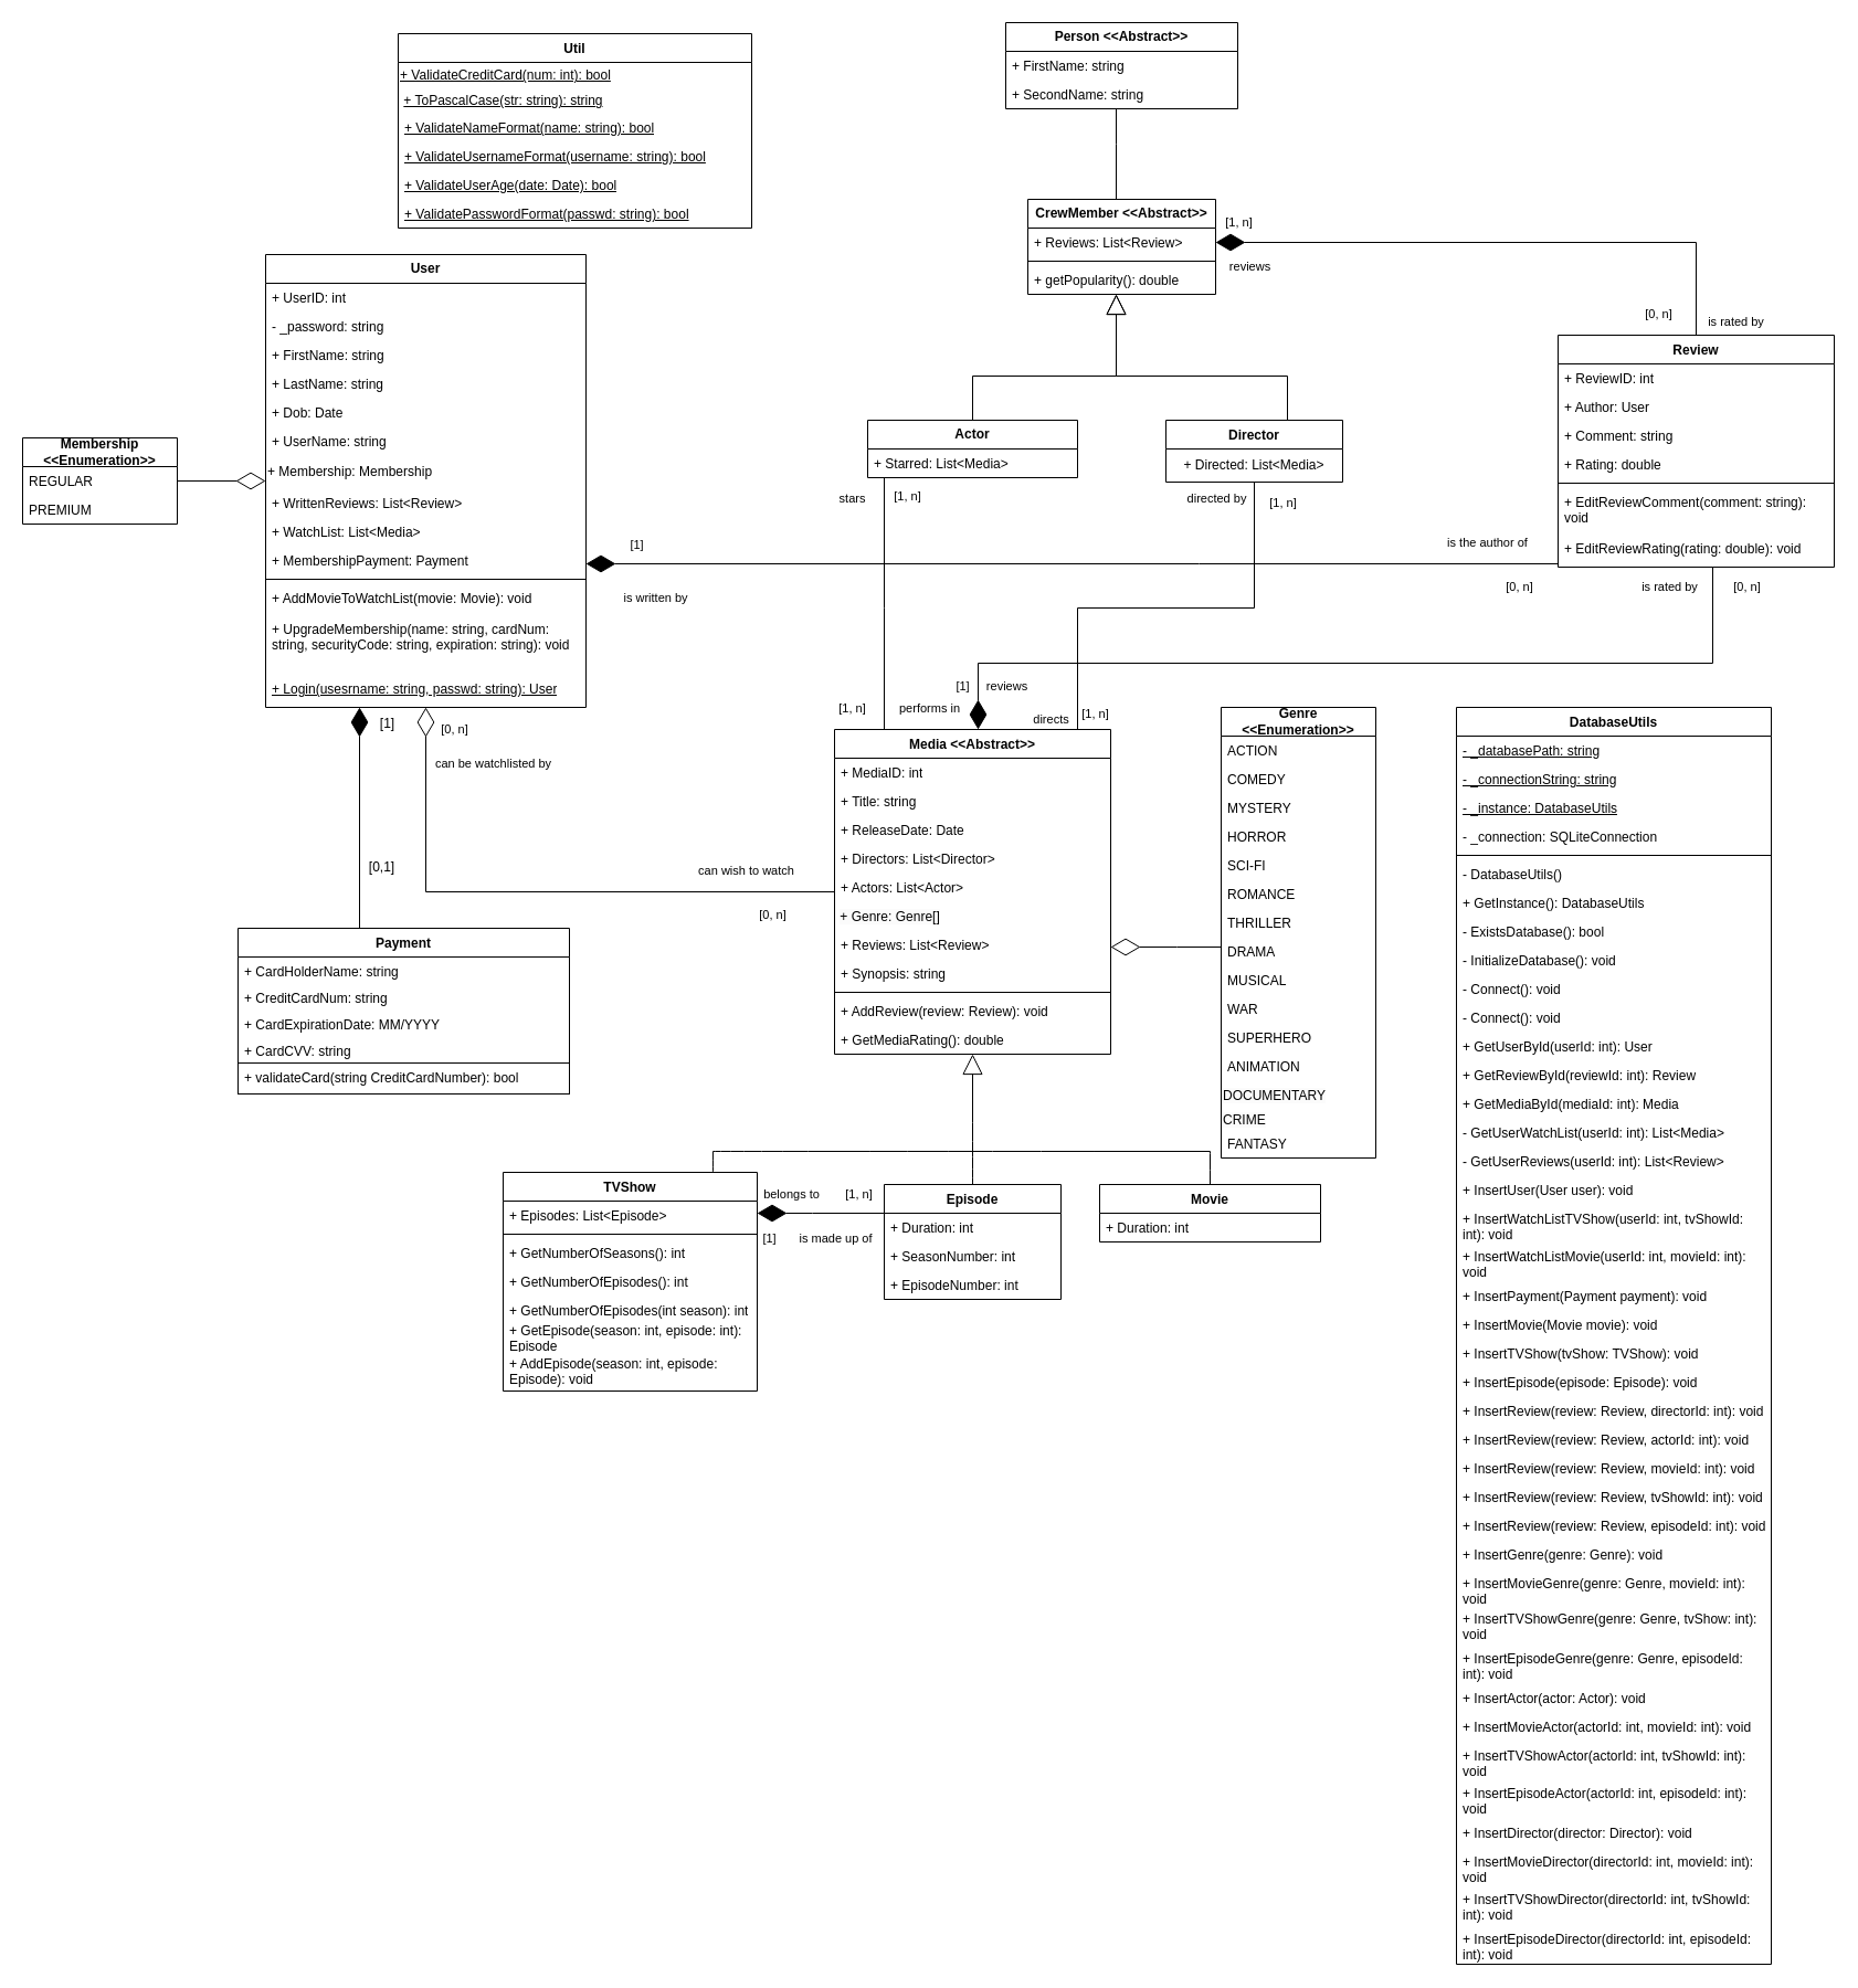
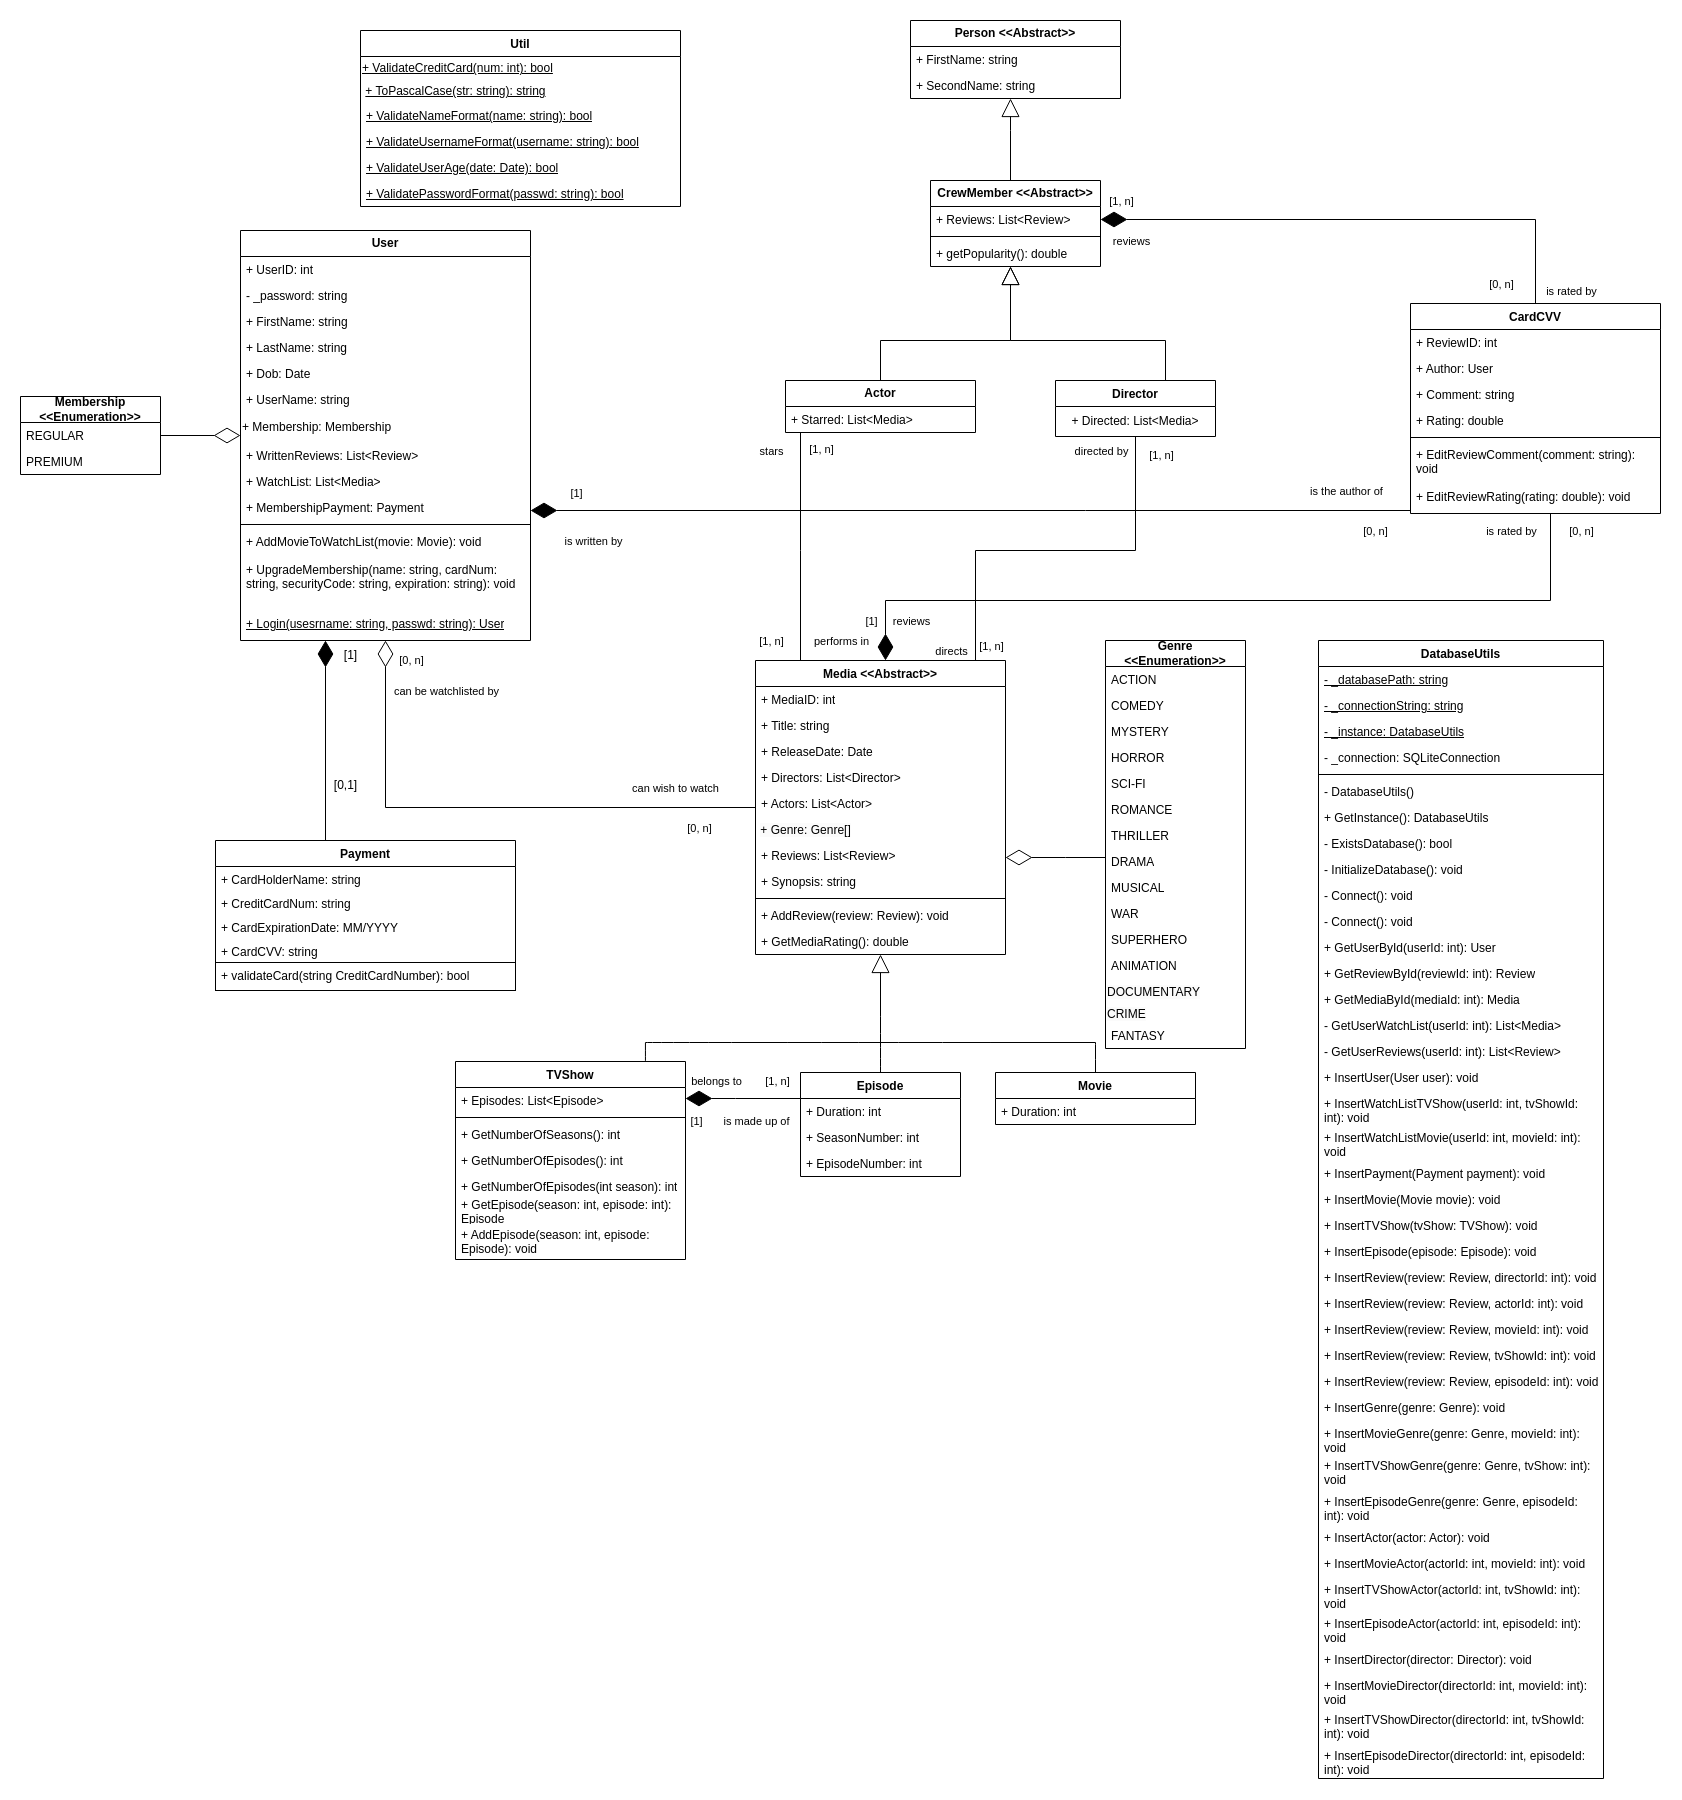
- <mxCell id="112" value="" style="edgeStyle=orthogonalEdgeStyle;rounded=0;orthogonalLoop=1;jettySize=auto;html=1;fontSize=12;startSize=8;endSize=16;endArrow=none;endFill=0;" parent="1" source="100" target="22" edge="1"><mxGeometry relative="1" as="geometry"><mxPoint x="1165" y="180" as="sourcePoint" /><mxPoint x="1295" y="84" as="targetPoint" /><Array as="points"><mxPoint x="1010" y="130" /><mxPoint x="1010" y="130" /></Array></mxGeometry></mxCell>
+ <mxCell id="112" value="" style="edgeStyle=orthogonalEdgeStyle;rounded=0;orthogonalLoop=1;jettySize=auto;html=1;fontSize=12;startSize=8;endSize=16;endArrow=block;endFill=0;" parent="1" source="100" target="22" edge="1"><mxGeometry relative="1" as="geometry"><mxPoint x="1165" y="180" as="sourcePoint" /><mxPoint x="1295" y="84" as="targetPoint" /><Array as="points"><mxPoint x="1010" y="130" /><mxPoint x="1010" y="130" /></Array></mxGeometry></mxCell>
- <mxCell id="25" value="&lt;div&gt;Review&lt;/div&gt;" style="swimlane;fontStyle=1;align=center;verticalAlign=top;childLayout=stackLayout;horizontal=1;startSize=26;horizontalStack=0;resizeParent=1;resizeParentMax=0;resizeLast=0;collapsible=1;marginBottom=0;whiteSpace=wrap;html=1;" parent="1" vertex="1"><mxGeometry x="1410" y="303" width="250" height="210" as="geometry" /></mxCell>
+ <mxCell id="25" value="&lt;div&gt;CardCVV&lt;/div&gt;" style="swimlane;fontStyle=1;align=center;verticalAlign=top;childLayout=stackLayout;horizontal=1;startSize=26;horizontalStack=0;resizeParent=1;resizeParentMax=0;resizeLast=0;collapsible=1;marginBottom=0;whiteSpace=wrap;html=1;" parent="1" vertex="1"><mxGeometry x="1410" y="303" width="250" height="210" as="geometry" /></mxCell>
